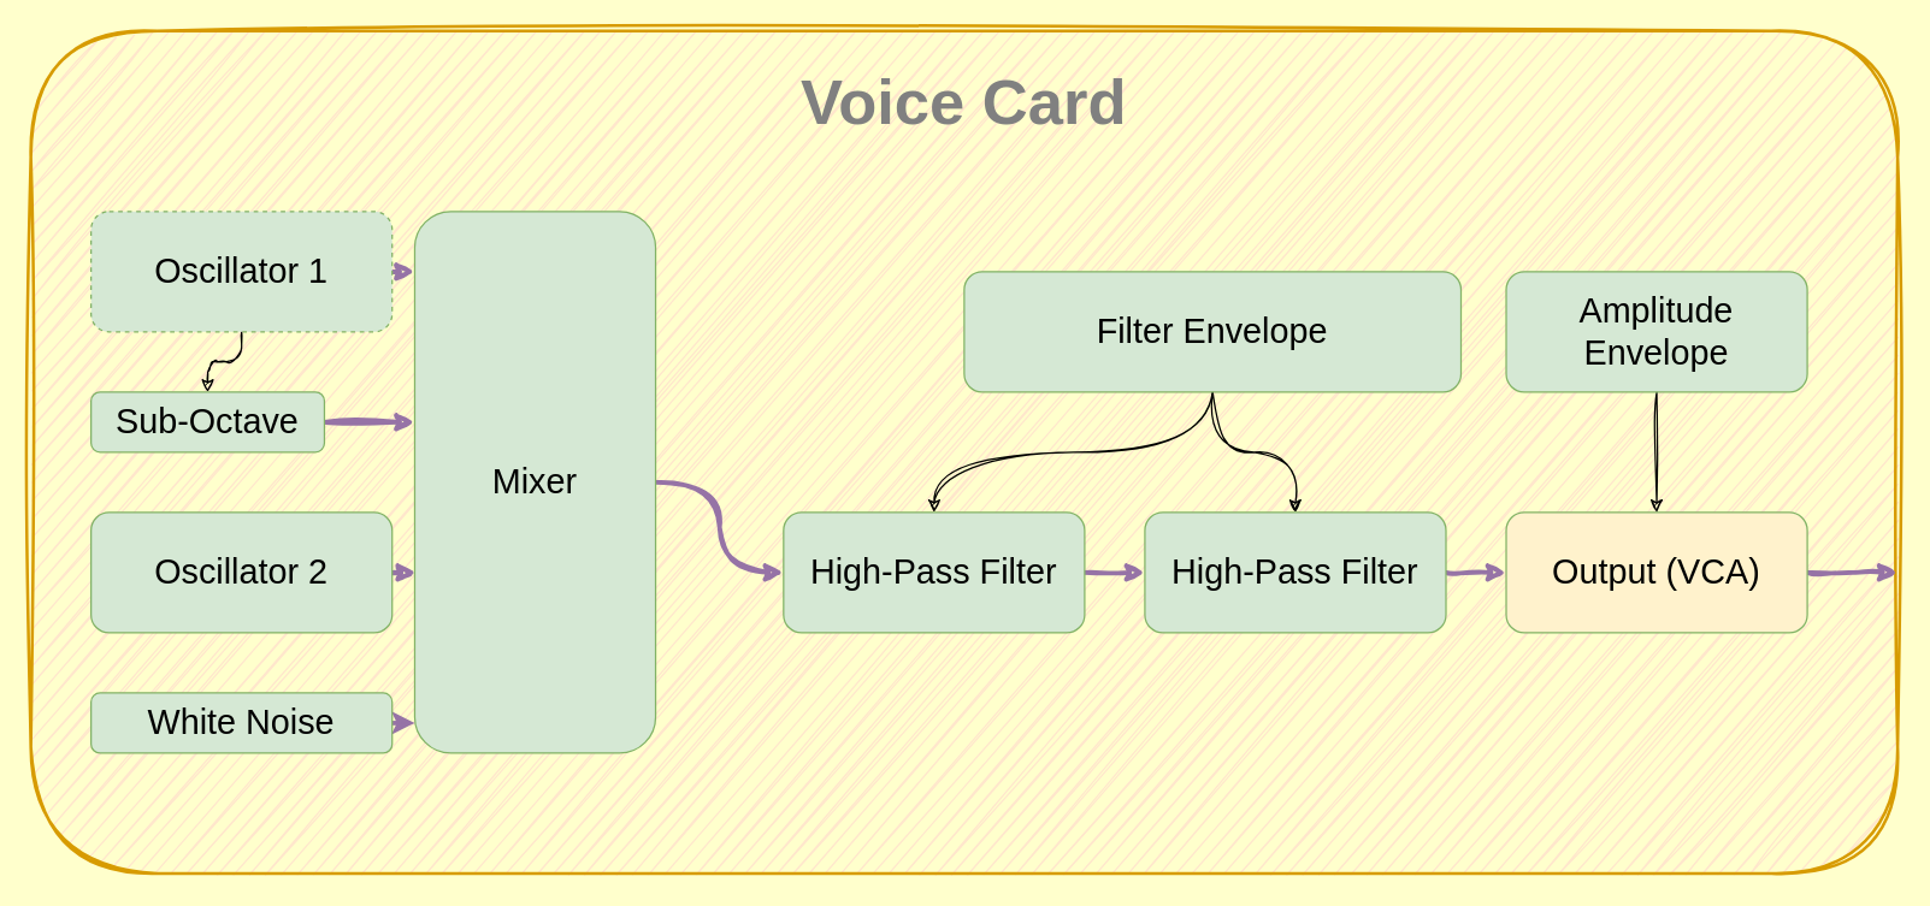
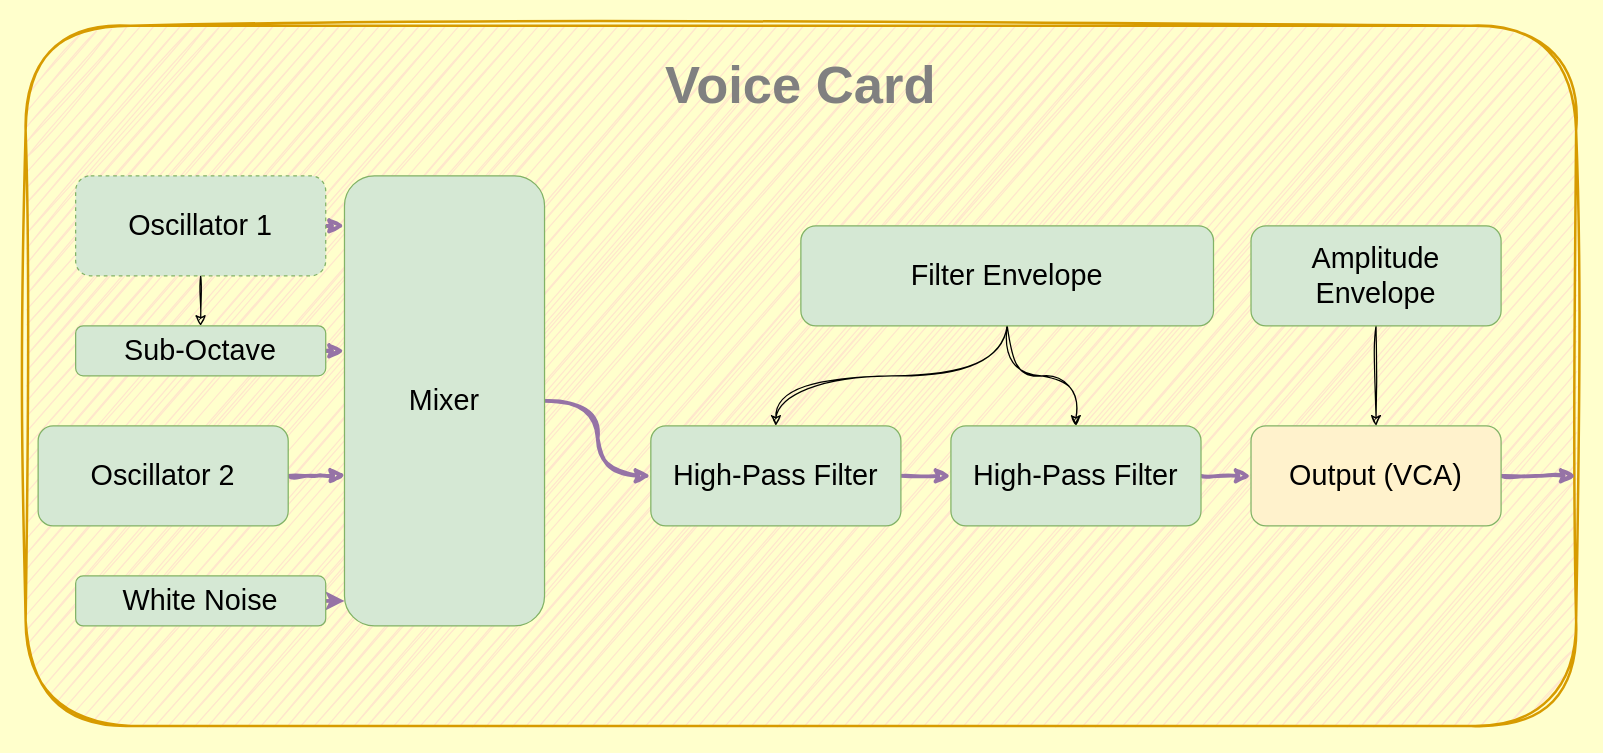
- <mxCell id="11" value="Sub-Octave" style="rounded=1;whiteSpace=wrap;html=1;fillColor=#d5e8d4;strokeColor=#82b366;fontStyle=0;fontSize=23;" vertex="1" parent="1"><mxGeometry x="60" y="260" width="155" height="40" as="geometry" /></mxCell>
+ <mxCell id="11" value="Sub-Octave" style="rounded=1;whiteSpace=wrap;html=1;fillColor=#d5e8d4;strokeColor=#82b366;fontStyle=0;fontSize=23;" vertex="1" parent="1"><mxGeometry x="60" y="260" width="200" height="40" as="geometry" /></mxCell>
- <mxCell id="7" value="Oscillator 2" style="rounded=1;whiteSpace=wrap;html=1;fillColor=#d5e8d4;strokeColor=#82b366;fontStyle=0;fontSize=23;" vertex="1" parent="1"><mxGeometry x="60" y="340" width="200" height="80" as="geometry" /></mxCell>
+ <mxCell id="7" value="Oscillator 2" style="rounded=1;whiteSpace=wrap;html=1;fillColor=#d5e8d4;strokeColor=#82b366;fontStyle=0;fontSize=23;" vertex="1" parent="1"><mxGeometry x="30" y="340" width="200" height="80" as="geometry" /></mxCell>
